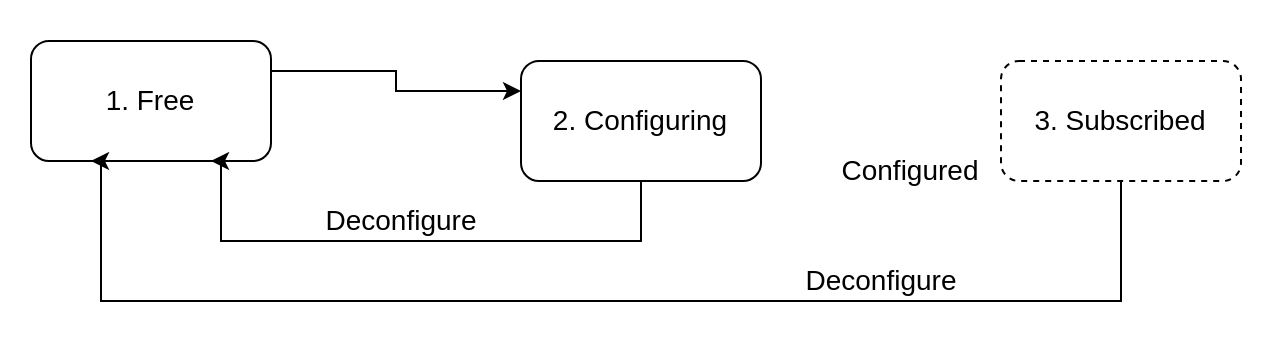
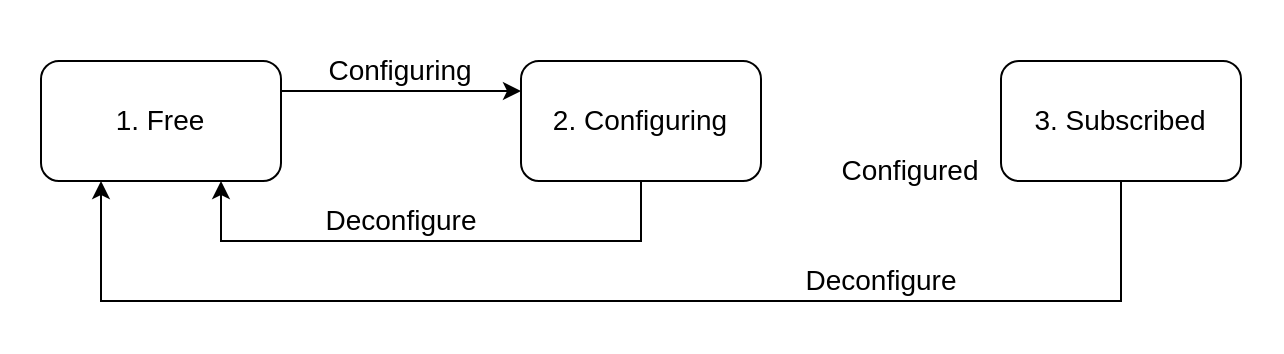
+ <mxCell id="6" value="&lt;font style=&quot;font-size: 14px;&quot;&gt;Configuring&lt;/font&gt;" style="text;html=1;strokeColor=none;fillColor=none;align=center;verticalAlign=middle;whiteSpace=wrap;rounded=0;" parent="1" vertex="1"><mxGeometry x="170" y="20" width="60" height="30" as="geometry" /></mxCell>
- <mxCell id="3" value="&lt;font style=&quot;font-size: 14px;&quot;&gt;1. Free&lt;/font&gt;" style="rounded=1;whiteSpace=wrap;html=1;fillColor=none;" parent="1" vertex="1"><mxGeometry x="15" y="20" width="120" height="60" as="geometry" /></mxCell>
+ <mxCell id="3" value="&lt;font style=&quot;font-size: 14px;&quot;&gt;1. Free&lt;/font&gt;" style="rounded=1;whiteSpace=wrap;html=1;fillColor=none;" parent="1" vertex="1"><mxGeometry x="20" y="30" width="120" height="60" as="geometry" /></mxCell>
- <mxCell id="5" value="&lt;font style=&quot;font-size: 14px;&quot;&gt;3. Subscribed&lt;/font&gt;" style="rounded=1;whiteSpace=wrap;html=1;fillColor=none;dashed=1;" parent="1" vertex="1"><mxGeometry x="500" y="30" width="120" height="60" as="geometry" /></mxCell>
+ <mxCell id="5" value="&lt;font style=&quot;font-size: 14px;&quot;&gt;3. Subscribed&lt;/font&gt;" style="rounded=1;whiteSpace=wrap;html=1;fillColor=none;" parent="1" vertex="1"><mxGeometry x="500" y="30" width="120" height="60" as="geometry" /></mxCell>
